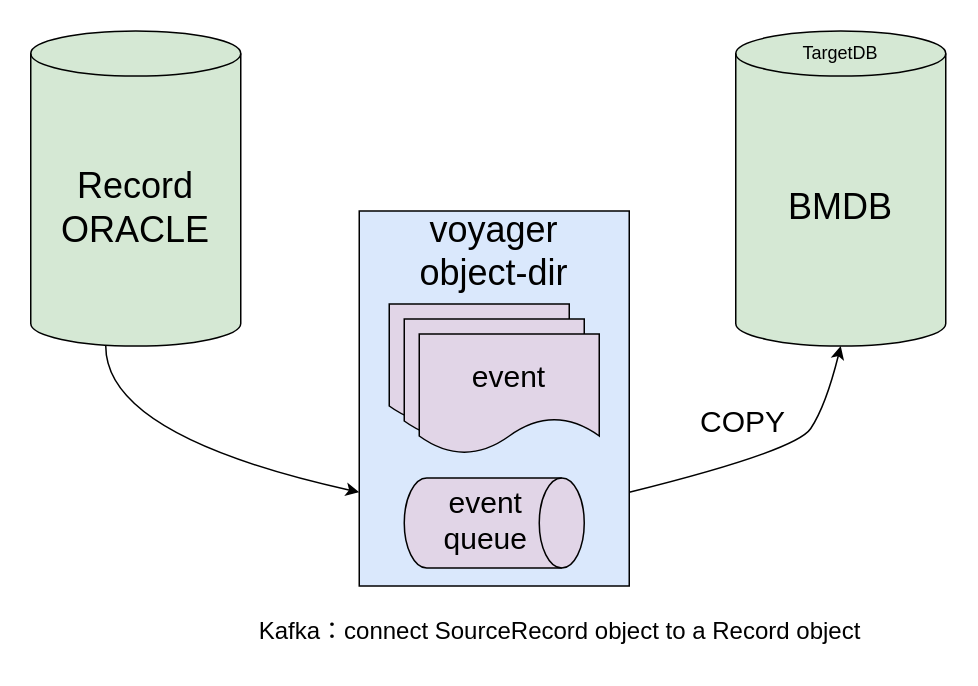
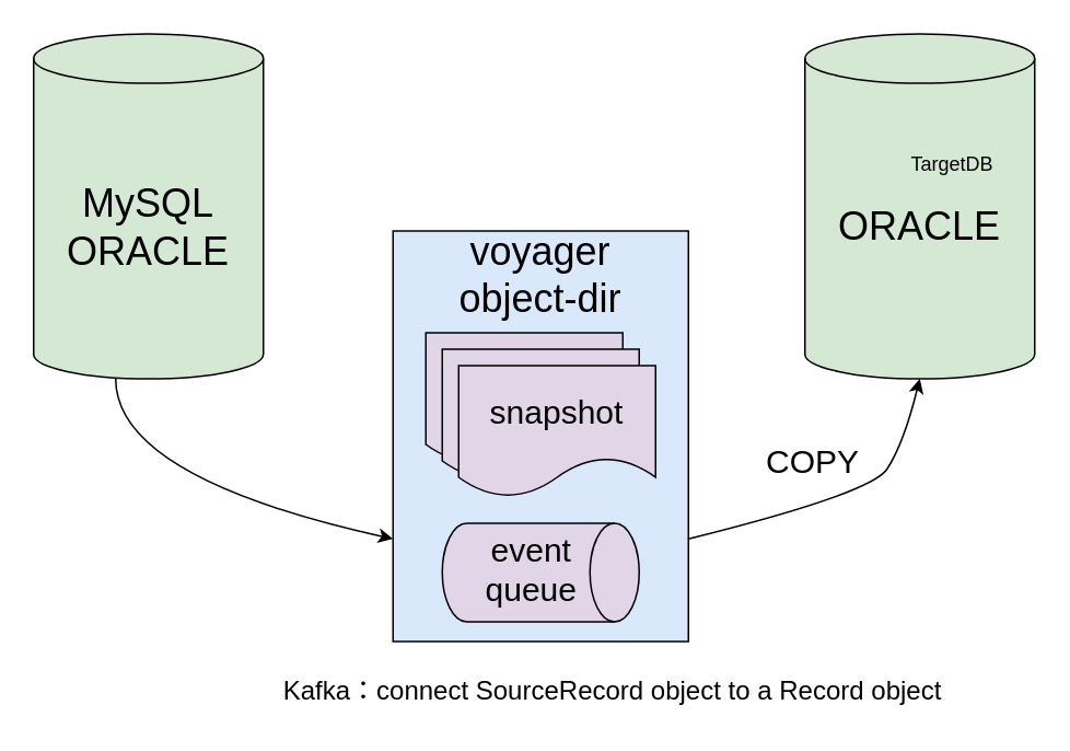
- <mxCell id="14" value="TargetDB" style="text;html=1;strokeColor=none;fillColor=none;align=center;verticalAlign=middle;whiteSpace=wrap;rounded=0;" vertex="1" parent="1"><mxGeometry x="530" y="20" width="60" height="30" as="geometry" /></mxCell>
+ <mxCell id="14" value="TargetDB" style="text;html=1;strokeColor=none;fillColor=none;align=center;verticalAlign=middle;whiteSpace=wrap;rounded=0;" vertex="1" parent="1"><mxGeometry x="550" y="85" width="60" height="30" as="geometry" /></mxCell>
- <mxCell id="3" value="&lt;font style=&quot;font-size: 24px;&quot;&gt;Record&lt;br&gt;ORACLE&lt;/font&gt;" style="shape=cylinder3;whiteSpace=wrap;html=1;boundedLbl=1;backgroundOutline=1;size=15;fillColor=#d5e8d4;strokeColor=#000000;" vertex="1" parent="1"><mxGeometry x="20" y="20" width="140" height="210" as="geometry" /></mxCell>
+ <mxCell id="3" value="&lt;font style=&quot;font-size: 24px;&quot;&gt;MySQL&lt;br&gt;ORACLE&lt;/font&gt;" style="shape=cylinder3;whiteSpace=wrap;html=1;boundedLbl=1;backgroundOutline=1;size=15;fillColor=#d5e8d4;strokeColor=#000000;" vertex="1" parent="1"><mxGeometry x="20" y="20" width="140" height="210" as="geometry" /></mxCell>
- <mxCell id="4" value="&lt;font style=&quot;font-size: 24px;&quot;&gt;BMDB&lt;/font&gt;" style="shape=cylinder3;whiteSpace=wrap;html=1;boundedLbl=1;backgroundOutline=1;size=15;fillColor=#d5e8d4;strokeColor=#000000;" vertex="1" parent="1"><mxGeometry x="490" y="20" width="140" height="210" as="geometry" /></mxCell>
+ <mxCell id="4" value="&lt;font style=&quot;font-size: 24px;&quot;&gt;ORACLE&lt;/font&gt;" style="shape=cylinder3;whiteSpace=wrap;html=1;boundedLbl=1;backgroundOutline=1;size=15;fillColor=#d5e8d4;strokeColor=#000000;" vertex="1" parent="1"><mxGeometry x="490" y="20" width="140" height="210" as="geometry" /></mxCell>
- <mxCell id="7" value="&lt;font style=&quot;font-size: 20px;&quot;&gt;event&lt;/font&gt;" style="shape=document;whiteSpace=wrap;html=1;boundedLbl=1;fillColor=#e1d5e7;strokeColor=#000000;" vertex="1" parent="1"><mxGeometry x="279" y="222" width="120" height="80" as="geometry" /></mxCell>
+ <mxCell id="7" value="&lt;font style=&quot;font-size: 20px;&quot;&gt;snapshot&lt;/font&gt;" style="shape=document;whiteSpace=wrap;html=1;boundedLbl=1;fillColor=#e1d5e7;strokeColor=#000000;" vertex="1" parent="1"><mxGeometry x="279" y="222" width="120" height="80" as="geometry" /></mxCell>
